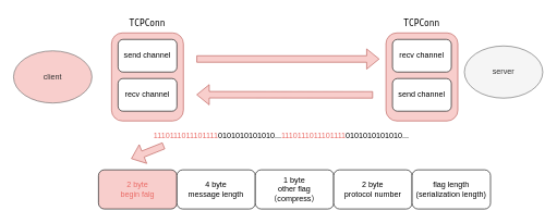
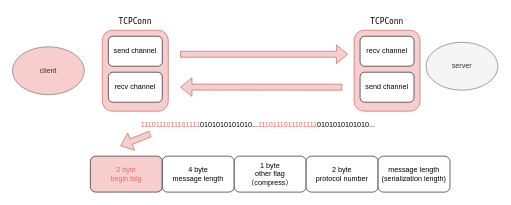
- <mxCell id="19" value="flag length&lt;br&gt;(serialization length)" style="rounded=1;whiteSpace=wrap;html=1;labelBackgroundColor=none;fontColor=#000000;" vertex="1" parent="1"><mxGeometry x="630" y="260" width="120" height="60" as="geometry" /></mxCell>
+ <mxCell id="19" value="message length&lt;br&gt;(serialization length)" style="rounded=1;whiteSpace=wrap;html=1;labelBackgroundColor=none;fontColor=#000000;" vertex="1" parent="1"><mxGeometry x="630" y="260" width="120" height="60" as="geometry" /></mxCell>
